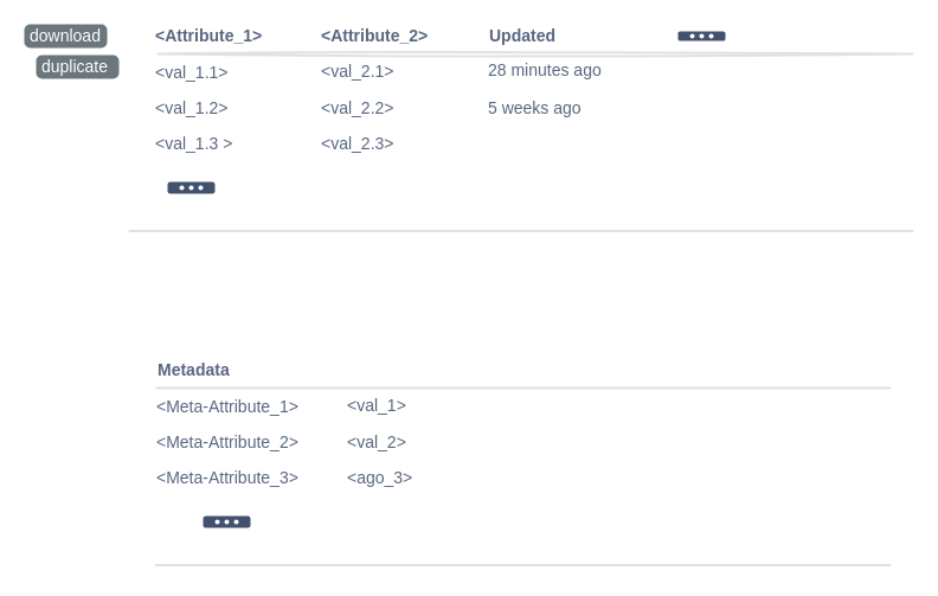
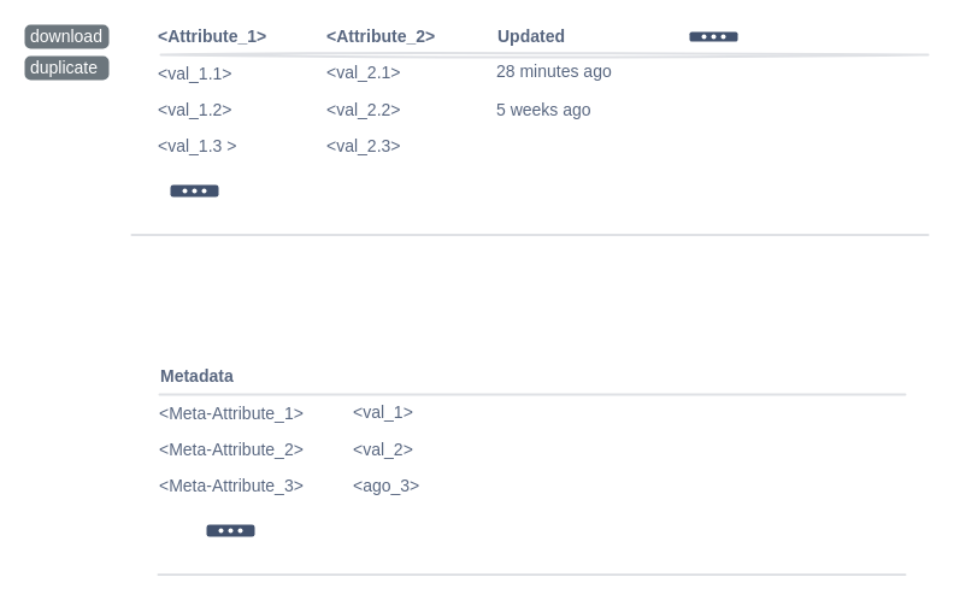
- <mxCell id="24" value="duplicate" style="html=1;shadow=0;dashed=0;shape=mxgraph.bootstrap.rrect;rSize=5;strokeColor=none;strokeWidth=1;fillColor=#6C767D;fontColor=#FFFFFF;whiteSpace=wrap;align=left;verticalAlign=middle;spacingLeft=0;fontStyle=0;fontSize=14;spacing=5;fontFamily=Helvetica;" vertex="1" parent="1"><mxGeometry x="30" y="46" width="70" height="20" as="geometry" /></mxCell>
+ <mxCell id="24" value="duplicate" style="html=1;shadow=0;dashed=0;shape=mxgraph.bootstrap.rrect;rSize=5;strokeColor=none;strokeWidth=1;fillColor=#6C767D;fontColor=#FFFFFF;whiteSpace=wrap;align=left;verticalAlign=middle;spacingLeft=0;fontStyle=0;fontSize=14;spacing=5;fontFamily=Helvetica;" vertex="1" parent="1"><mxGeometry x="20" y="46" width="70" height="20" as="geometry" /></mxCell>
